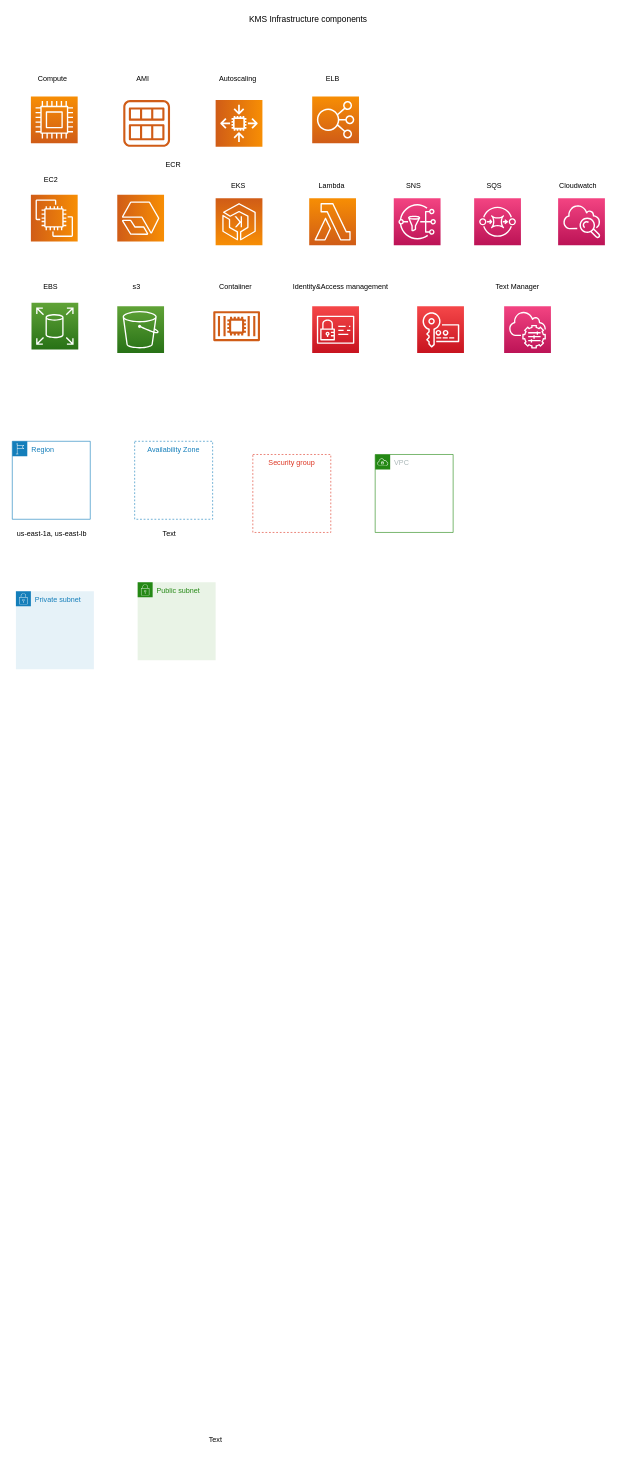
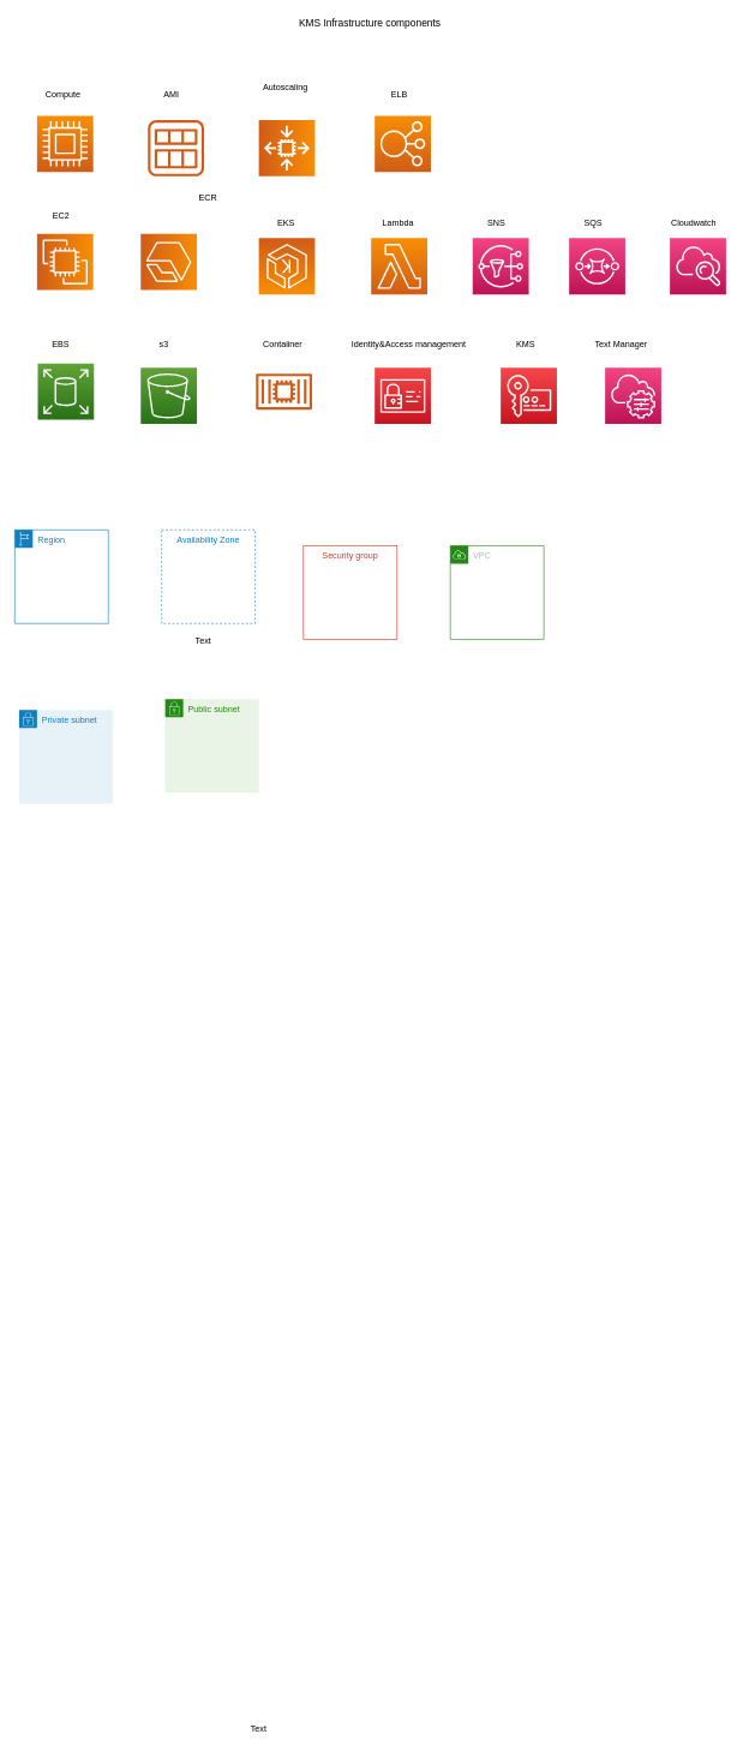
- <mxCell id="3" value="Autoscaling" style="text;html=1;resizable=0;points=[];autosize=1;align=left;verticalAlign=top;spacingTop=-4;" vertex="1" parent="1"><mxGeometry x="363" y="120" width="80" height="20" as="geometry" /></mxCell>
+ <mxCell id="3" value="Autoscaling" style="text;html=1;resizable=0;points=[];autosize=1;align=left;verticalAlign=top;spacingTop=-4;" vertex="1" parent="1"><mxGeometry x="363" y="110" width="80" height="20" as="geometry" /></mxCell>
+ <mxCell id="25" value="KMS" style="text;html=1;resizable=0;points=[];autosize=1;align=left;verticalAlign=top;spacingTop=-4;" vertex="1" parent="1"><mxGeometry x="715" y="468" width="40" height="20" as="geometry" /></mxCell>
- <mxCell id="36" value="Security group" style="fillColor=none;strokeColor=#DD3522;verticalAlign=top;fontStyle=0;fontColor=#DD3522;dashed=1;" vertex="1" parent="1"><mxGeometry x="421" y="757" width="130" height="130" as="geometry" /></mxCell>
+ <mxCell id="36" value="Security group" style="fillColor=none;strokeColor=#DD3522;verticalAlign=top;fontStyle=0;fontColor=#DD3522;" vertex="1" parent="1"><mxGeometry x="421" y="757" width="130" height="130" as="geometry" /></mxCell>
- <mxCell id="44" value="us-east-1a, us-east-lb" style="text;html=1;resizable=0;points=[];autosize=1;align=left;verticalAlign=top;spacingTop=-4;" vertex="1" parent="1"><mxGeometry x="26" y="880" width="130" height="20" as="geometry" /></mxCell>
